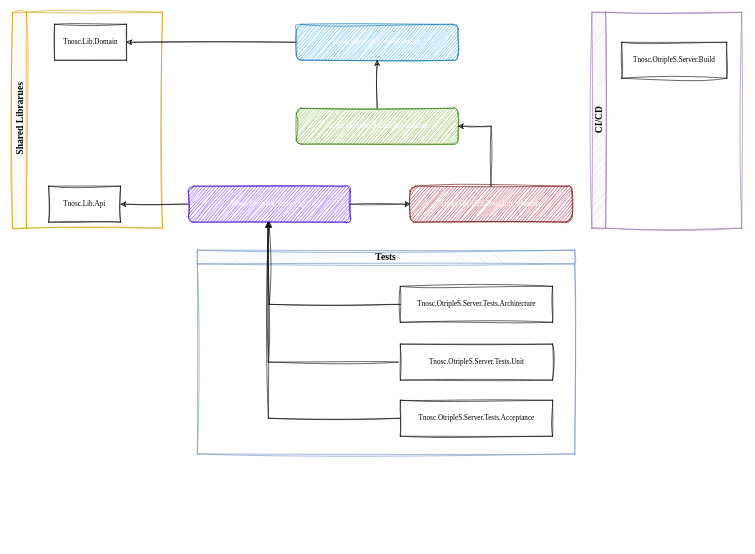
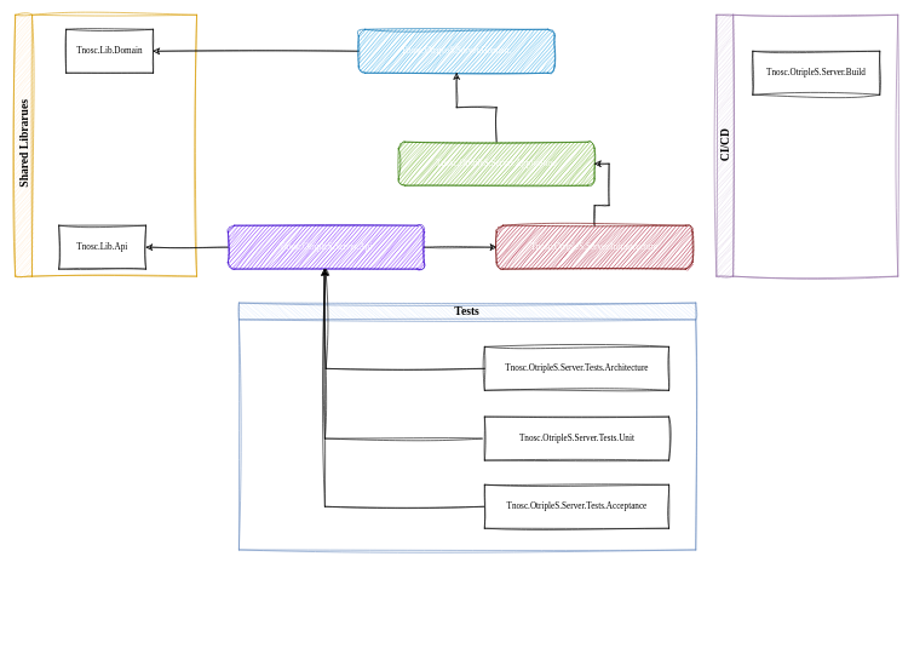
- <mxCell id="8" value="Tnosc.OtripleS.Server.Application" style="rounded=1;whiteSpace=wrap;html=1;sketch=1;hachureGap=4;jiggle=2;curveFitting=1;fontFamily=Architects Daughter;fontSource=https%3A%2F%2Ffonts.googleapis.com%2Fcss%3Ffamily%3DArchitects%2BDaughter;fillColor=#60a917;fontColor=#ffffff;strokeColor=#2D7600;" vertex="1" parent="1"><mxGeometry x="493" y="180" width="270" height="60" as="geometry" /></mxCell>
+ <mxCell id="8" value="Tnosc.OtripleS.Server.Application" style="rounded=1;whiteSpace=wrap;html=1;sketch=1;hachureGap=4;jiggle=2;curveFitting=1;fontFamily=Architects Daughter;fontSource=https%3A%2F%2Ffonts.googleapis.com%2Fcss%3Ffamily%3DArchitects%2BDaughter;fillColor=#60a917;fontColor=#ffffff;strokeColor=#2D7600;" vertex="1" parent="1"><mxGeometry x="548" y="195" width="270" height="60" as="geometry" /></mxCell>
- <mxCell id="13" value="Tnosc.OtripleS.Tests.Infrastructure" style="rounded=1;whiteSpace=wrap;html=1;sketch=1;hachureGap=4;jiggle=2;curveFitting=1;fontFamily=Architects Daughter;fontSource=https%3A%2F%2Ffonts.googleapis.com%2Fcss%3Ffamily%3DArchitects%2BDaughter;fillColor=#a20025;fontColor=#ffffff;strokeColor=#6F0000;" vertex="1" parent="1"><mxGeometry x="683" y="310" width="270" height="60" as="geometry" /></mxCell>
+ <mxCell id="13" value="Tnosc.OtripleS.Server.Infrastructure" style="rounded=1;whiteSpace=wrap;html=1;sketch=1;hachureGap=4;jiggle=2;curveFitting=1;fontFamily=Architects Daughter;fontSource=https%3A%2F%2Ffonts.googleapis.com%2Fcss%3Ffamily%3DArchitects%2BDaughter;fillColor=#a20025;fontColor=#ffffff;strokeColor=#6F0000;" vertex="1" parent="1"><mxGeometry x="683" y="310" width="270" height="60" as="geometry" /></mxCell>
